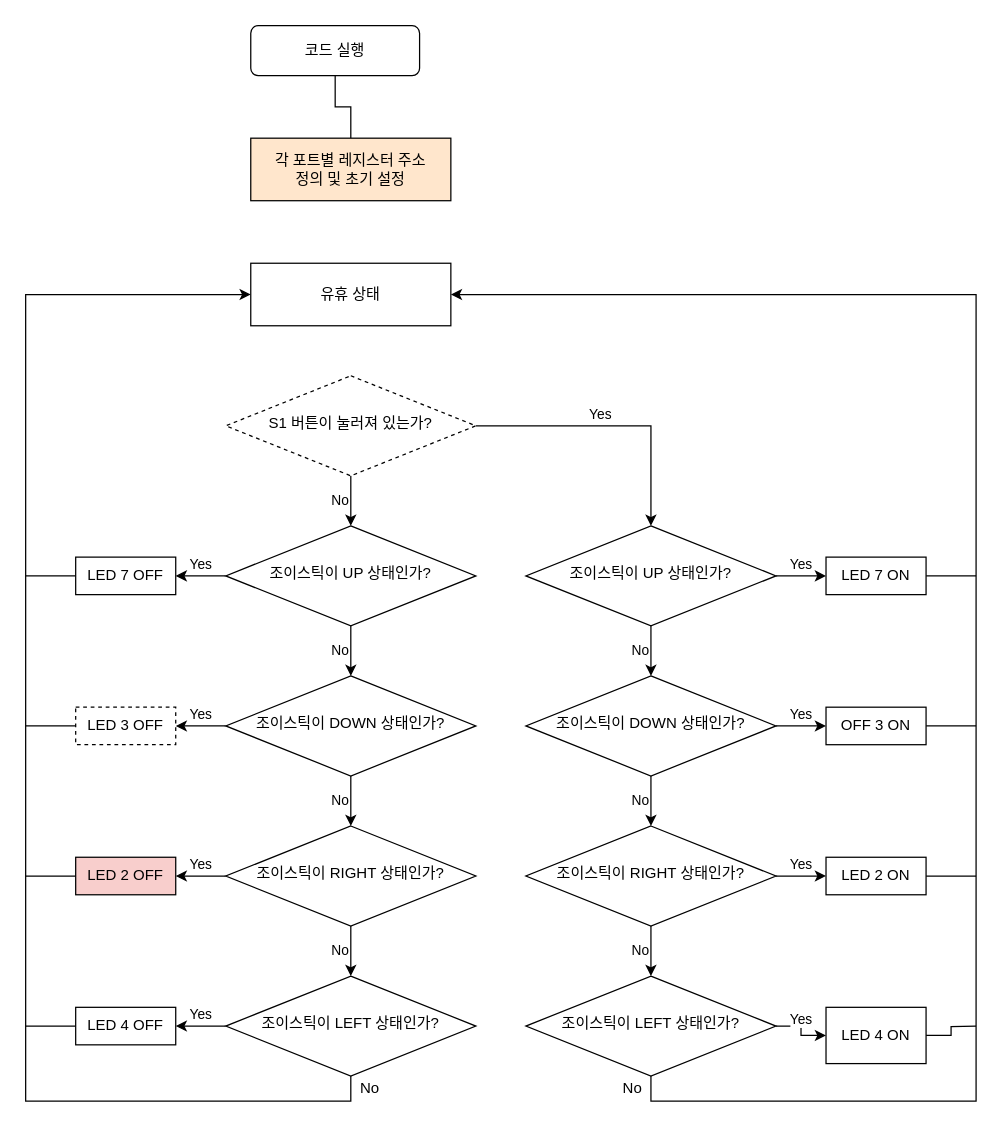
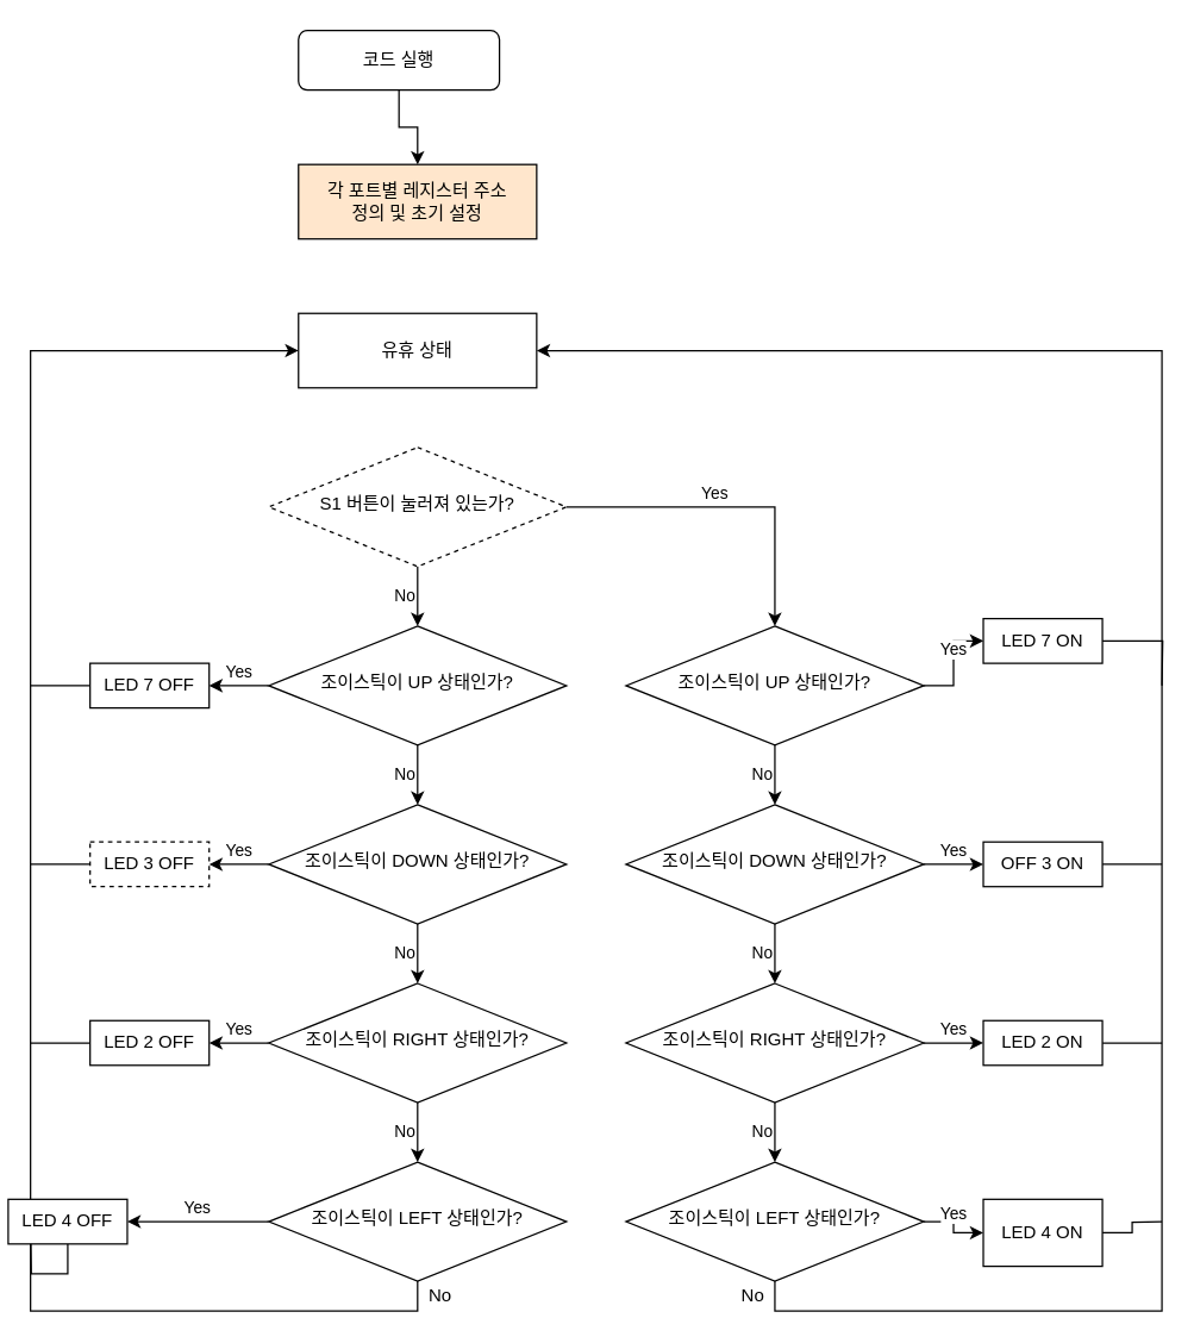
- <mxCell id="2" style="edgeStyle=orthogonalEdgeStyle;rounded=0;orthogonalLoop=1;jettySize=auto;html=1;endArrow=none;endFill=1;strokeColor=default;" parent="1" source="3" target="4" edge="1"><mxGeometry relative="1" as="geometry" /></mxCell>
+ <mxCell id="2" style="edgeStyle=orthogonalEdgeStyle;rounded=0;orthogonalLoop=1;jettySize=auto;html=1;endArrow=classic;endFill=1;strokeColor=default;" parent="1" source="3" target="4" edge="1"><mxGeometry relative="1" as="geometry" /></mxCell>
- <mxCell id="34" value="LED 7 ON" style="rounded=0;whiteSpace=wrap;html=1;" parent="1" vertex="1"><mxGeometry x="660" y="445" width="80" height="30" as="geometry" /></mxCell>
+ <mxCell id="34" value="LED 7 ON" style="rounded=0;whiteSpace=wrap;html=1;" parent="1" vertex="1"><mxGeometry x="660" y="415" width="80" height="30" as="geometry" /></mxCell>
- <mxCell id="47" value="LED 2 OFF" style="rounded=0;whiteSpace=wrap;html=1;fillColor=#f8cecc;" parent="1" vertex="1"><mxGeometry x="60" y="685" width="80" height="30" as="geometry" /></mxCell>
+ <mxCell id="47" value="LED 2 OFF" style="rounded=0;whiteSpace=wrap;html=1;" parent="1" vertex="1"><mxGeometry x="60" y="685" width="80" height="30" as="geometry" /></mxCell>
- <mxCell id="49" value="LED 4 OFF" style="rounded=0;whiteSpace=wrap;html=1;" parent="1" vertex="1"><mxGeometry x="60" y="805" width="80" height="30" as="geometry" /></mxCell>
+ <mxCell id="49" value="LED 4 OFF" style="rounded=0;whiteSpace=wrap;html=1;" parent="1" vertex="1"><mxGeometry x="5" y="805" width="80" height="30" as="geometry" /></mxCell>
